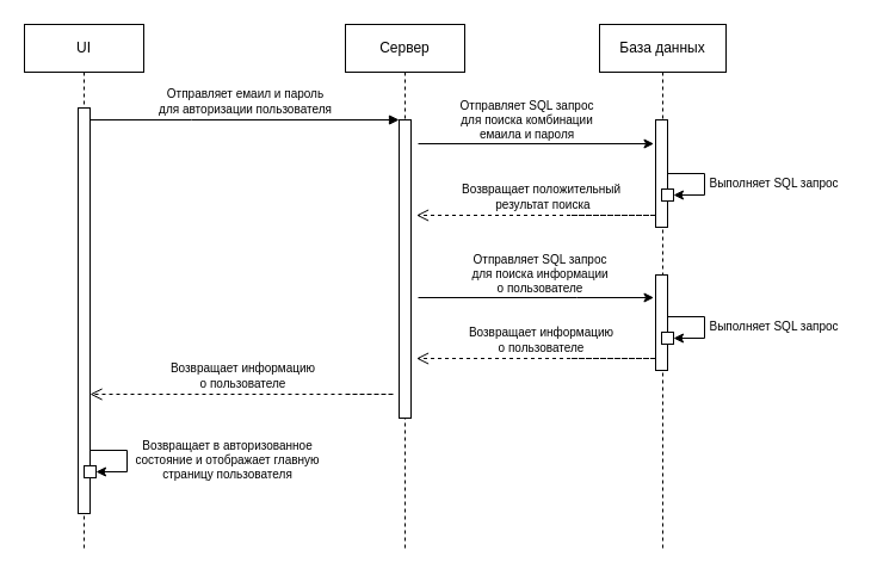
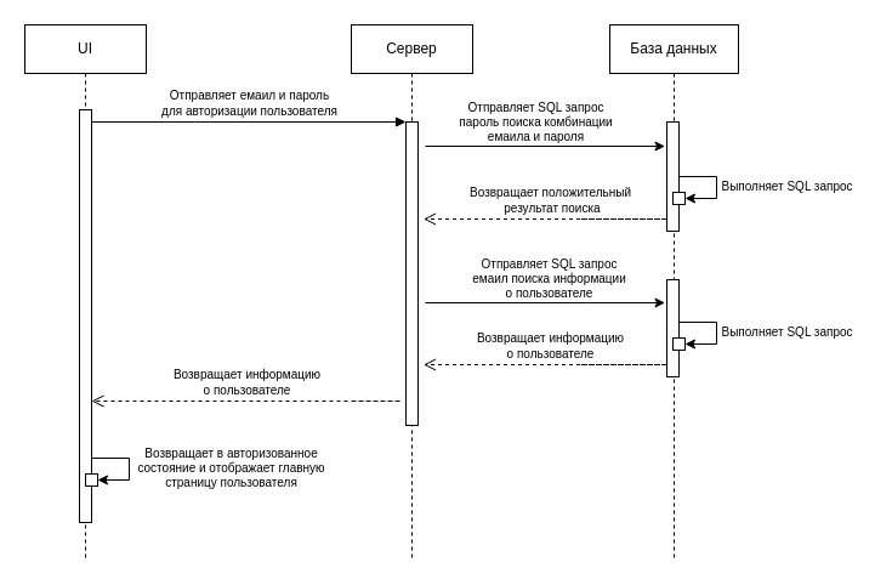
- <mxCell id="15" value="Отправляет SQL запрос&lt;br&gt;для поиска комбинации&lt;br&gt;емаила и пароля" style="text;html=1;align=center;verticalAlign=middle;resizable=0;points=[];autosize=1;strokeColor=none;fillColor=none;fontSize=10;" vertex="1" parent="1"><mxGeometry x="371" y="75" width="140" height="50" as="geometry" /></mxCell>
+ <mxCell id="15" value="Отправляет SQL запрос&lt;br&gt;пароль поиска комбинации&lt;br&gt;емаила и пароля" style="text;html=1;align=center;verticalAlign=middle;resizable=0;points=[];autosize=1;strokeColor=none;fillColor=none;fontSize=10;" vertex="1" parent="1"><mxGeometry x="371" y="75" width="140" height="50" as="geometry" /></mxCell>
- <mxCell id="21" value="Отправляет SQL запрос&lt;br&gt;для поиска информации&lt;br&gt;о пользователе" style="text;html=1;align=center;verticalAlign=middle;resizable=0;points=[];autosize=1;strokeColor=none;fillColor=none;fontSize=10;" vertex="1" parent="1"><mxGeometry x="381.5" y="204" width="140" height="50" as="geometry" /></mxCell>
+ <mxCell id="21" value="Отправляет SQL запрос&lt;br&gt;емаил поиска информации&lt;br&gt;о пользователе" style="text;html=1;align=center;verticalAlign=middle;resizable=0;points=[];autosize=1;strokeColor=none;fillColor=none;fontSize=10;" vertex="1" parent="1"><mxGeometry x="381.5" y="204" width="140" height="50" as="geometry" /></mxCell>
